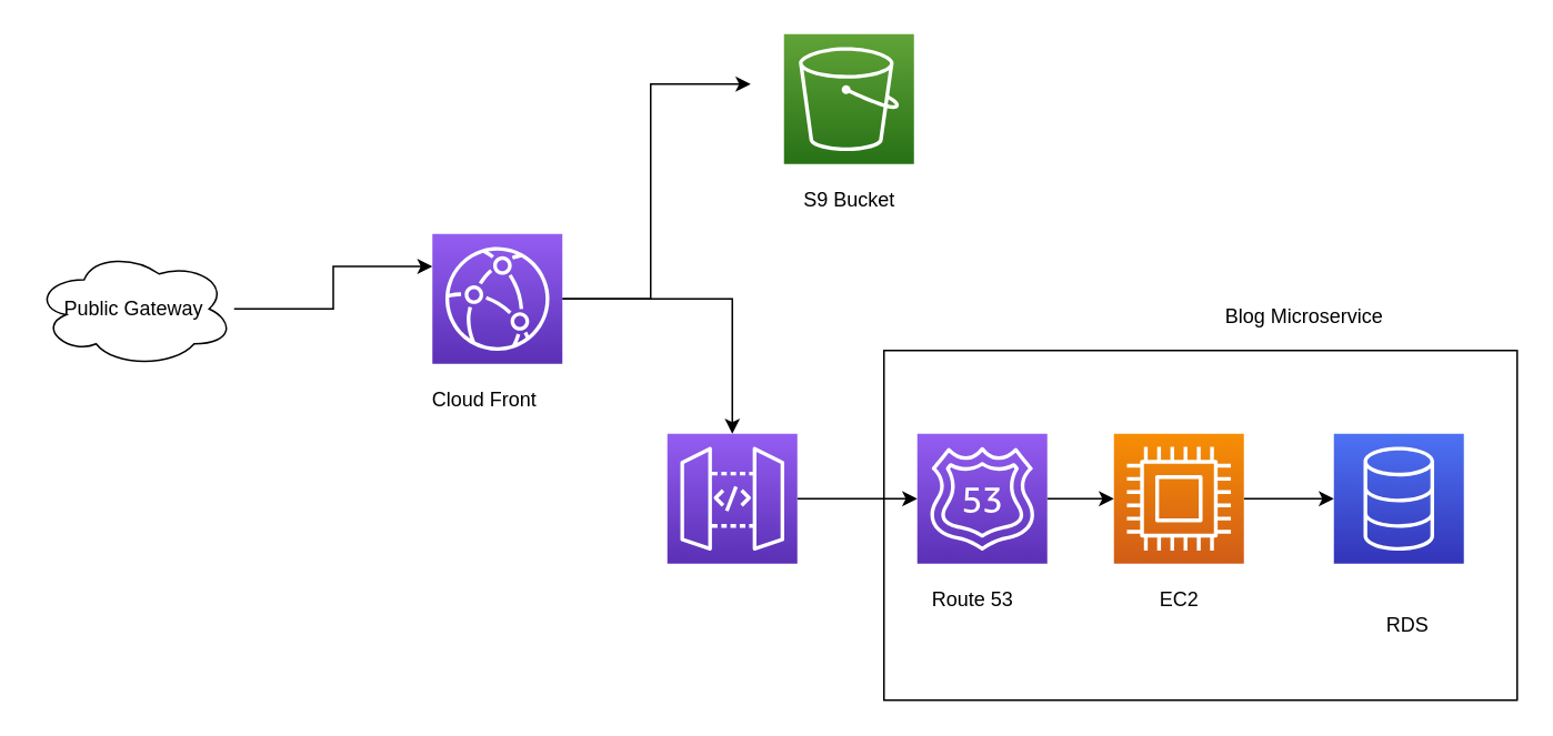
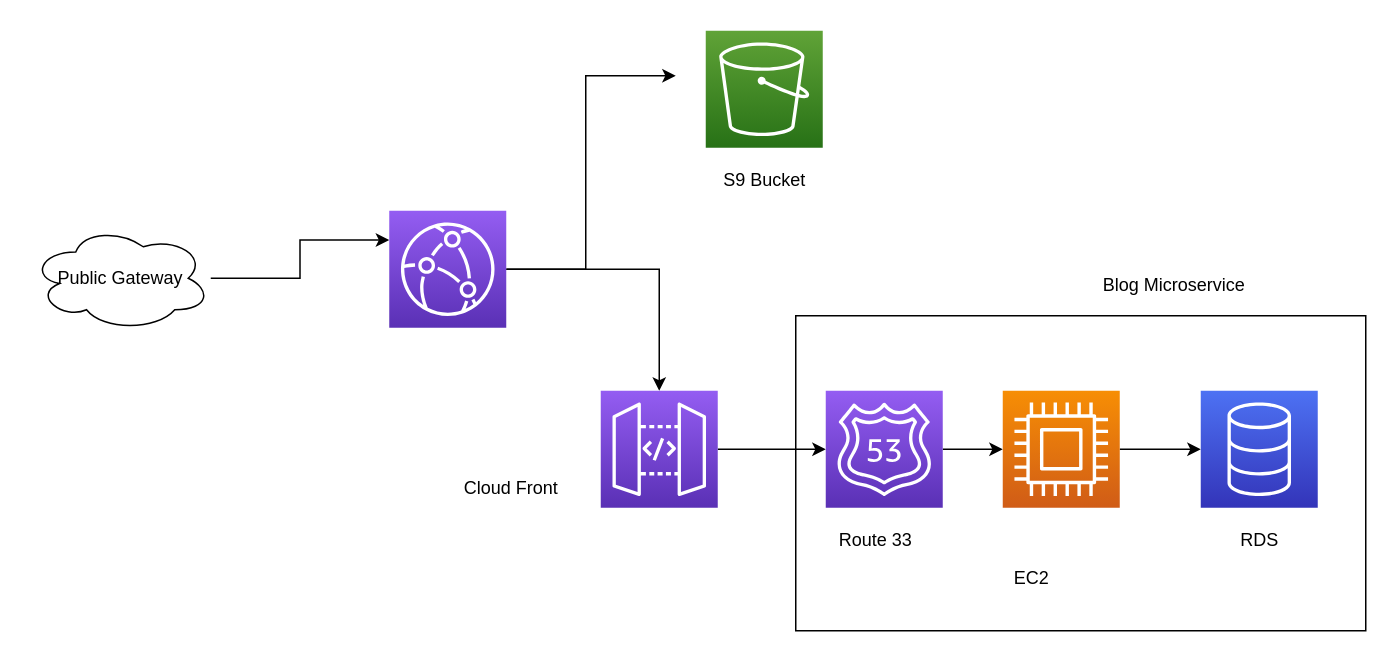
- <mxCell id="7" value="Cloud Front" style="text;html=1;align=center;verticalAlign=middle;resizable=0;points=[];autosize=1;strokeColor=none;fillColor=none;" vertex="1" parent="1"><mxGeometry x="250" y="230" width="80" height="20" as="geometry" /></mxCell>
+ <mxCell id="7" value="Cloud Front" style="text;html=1;align=center;verticalAlign=middle;resizable=0;points=[];autosize=1;strokeColor=none;fillColor=none;" vertex="1" parent="1"><mxGeometry x="300" y="315" width="80" height="20" as="geometry" /></mxCell>
- <mxCell id="14" value="Route 53&lt;br&gt;" style="text;html=1;align=center;verticalAlign=middle;resizable=0;points=[];autosize=1;strokeColor=none;fillColor=none;" vertex="1" parent="1"><mxGeometry x="553" y="350" width="60" height="20" as="geometry" /></mxCell>
+ <mxCell id="14" value="Route 33&lt;br&gt;" style="text;html=1;align=center;verticalAlign=middle;resizable=0;points=[];autosize=1;strokeColor=none;fillColor=none;" vertex="1" parent="1"><mxGeometry x="553" y="350" width="60" height="20" as="geometry" /></mxCell>
- <mxCell id="17" value="EC2" style="text;html=1;align=center;verticalAlign=middle;resizable=0;points=[];autosize=1;strokeColor=none;fillColor=none;" vertex="1" parent="1"><mxGeometry x="687" y="350" width="40" height="20" as="geometry" /></mxCell>
+ <mxCell id="17" value="EC2" style="text;html=1;align=center;verticalAlign=middle;resizable=0;points=[];autosize=1;strokeColor=none;fillColor=none;" vertex="1" parent="1"><mxGeometry x="667" y="375" width="40" height="20" as="geometry" /></mxCell>
- <mxCell id="19" value="RDS" style="text;html=1;align=center;verticalAlign=middle;resizable=0;points=[];autosize=1;strokeColor=none;fillColor=none;" vertex="1" parent="1"><mxGeometry x="824" y="365" width="40" height="20" as="geometry" /></mxCell>
+ <mxCell id="19" value="RDS" style="text;html=1;align=center;verticalAlign=middle;resizable=0;points=[];autosize=1;strokeColor=none;fillColor=none;" vertex="1" parent="1"><mxGeometry x="819" y="350" width="40" height="20" as="geometry" /></mxCell>
